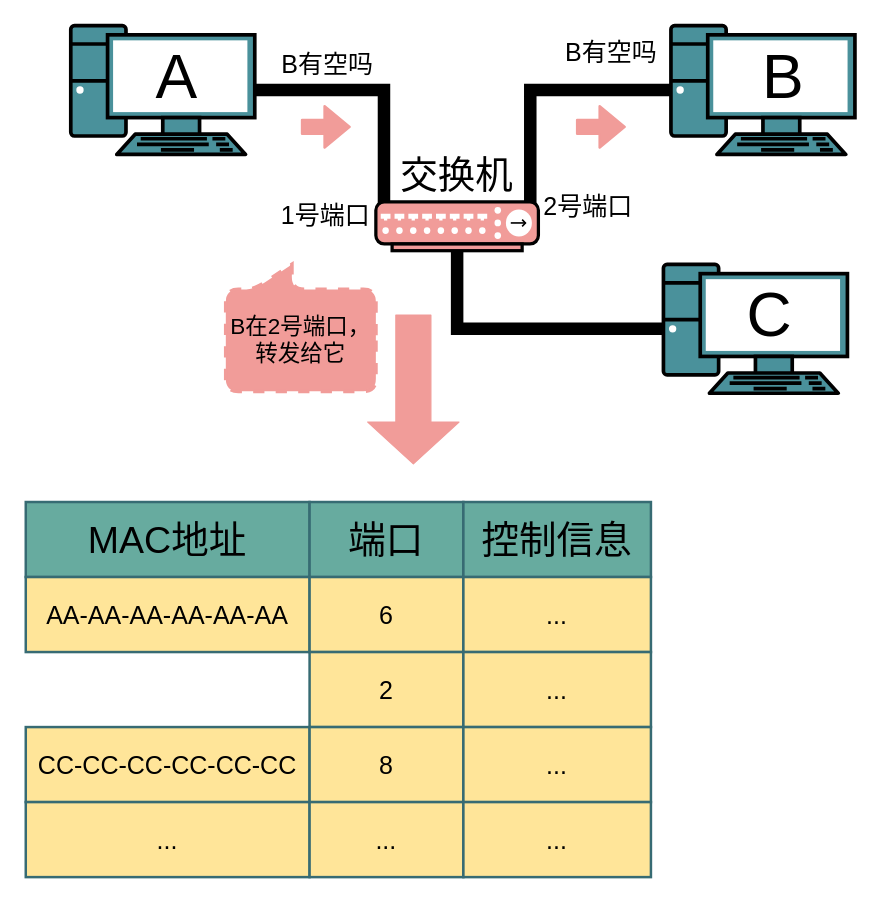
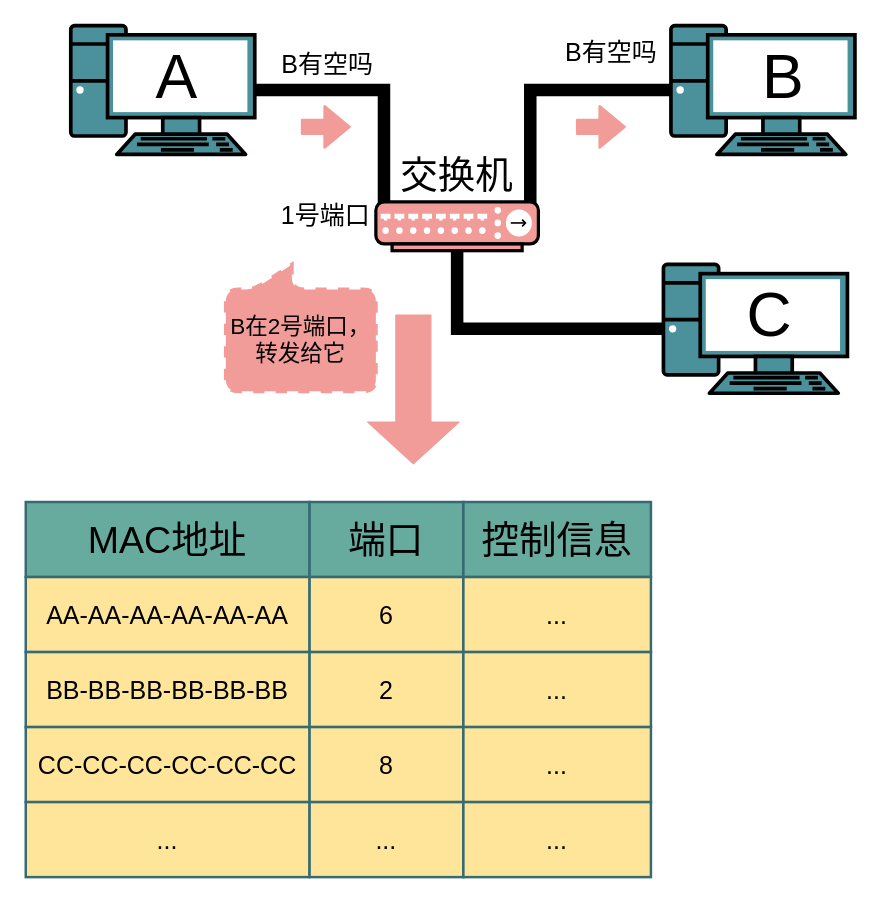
- <mxCell id="35" value="2号端口" style="text;html=1;strokeColor=none;fillColor=none;align=center;verticalAlign=middle;whiteSpace=wrap;rounded=0;fontSize=20;" vertex="1" parent="1"><mxGeometry x="430" y="154" width="80" height="20" as="geometry" /></mxCell>
+ <mxCell id="24" value="BB-BB-BB-BB-BB-BB" style="rounded=0;whiteSpace=wrap;html=1;strokeColor=#376B73;strokeWidth=2;fontSize=20;fillColor=#FFE599;" parent="1" vertex="1"><mxGeometry x="20" y="521" width="227" height="60" as="geometry" /></mxCell>
